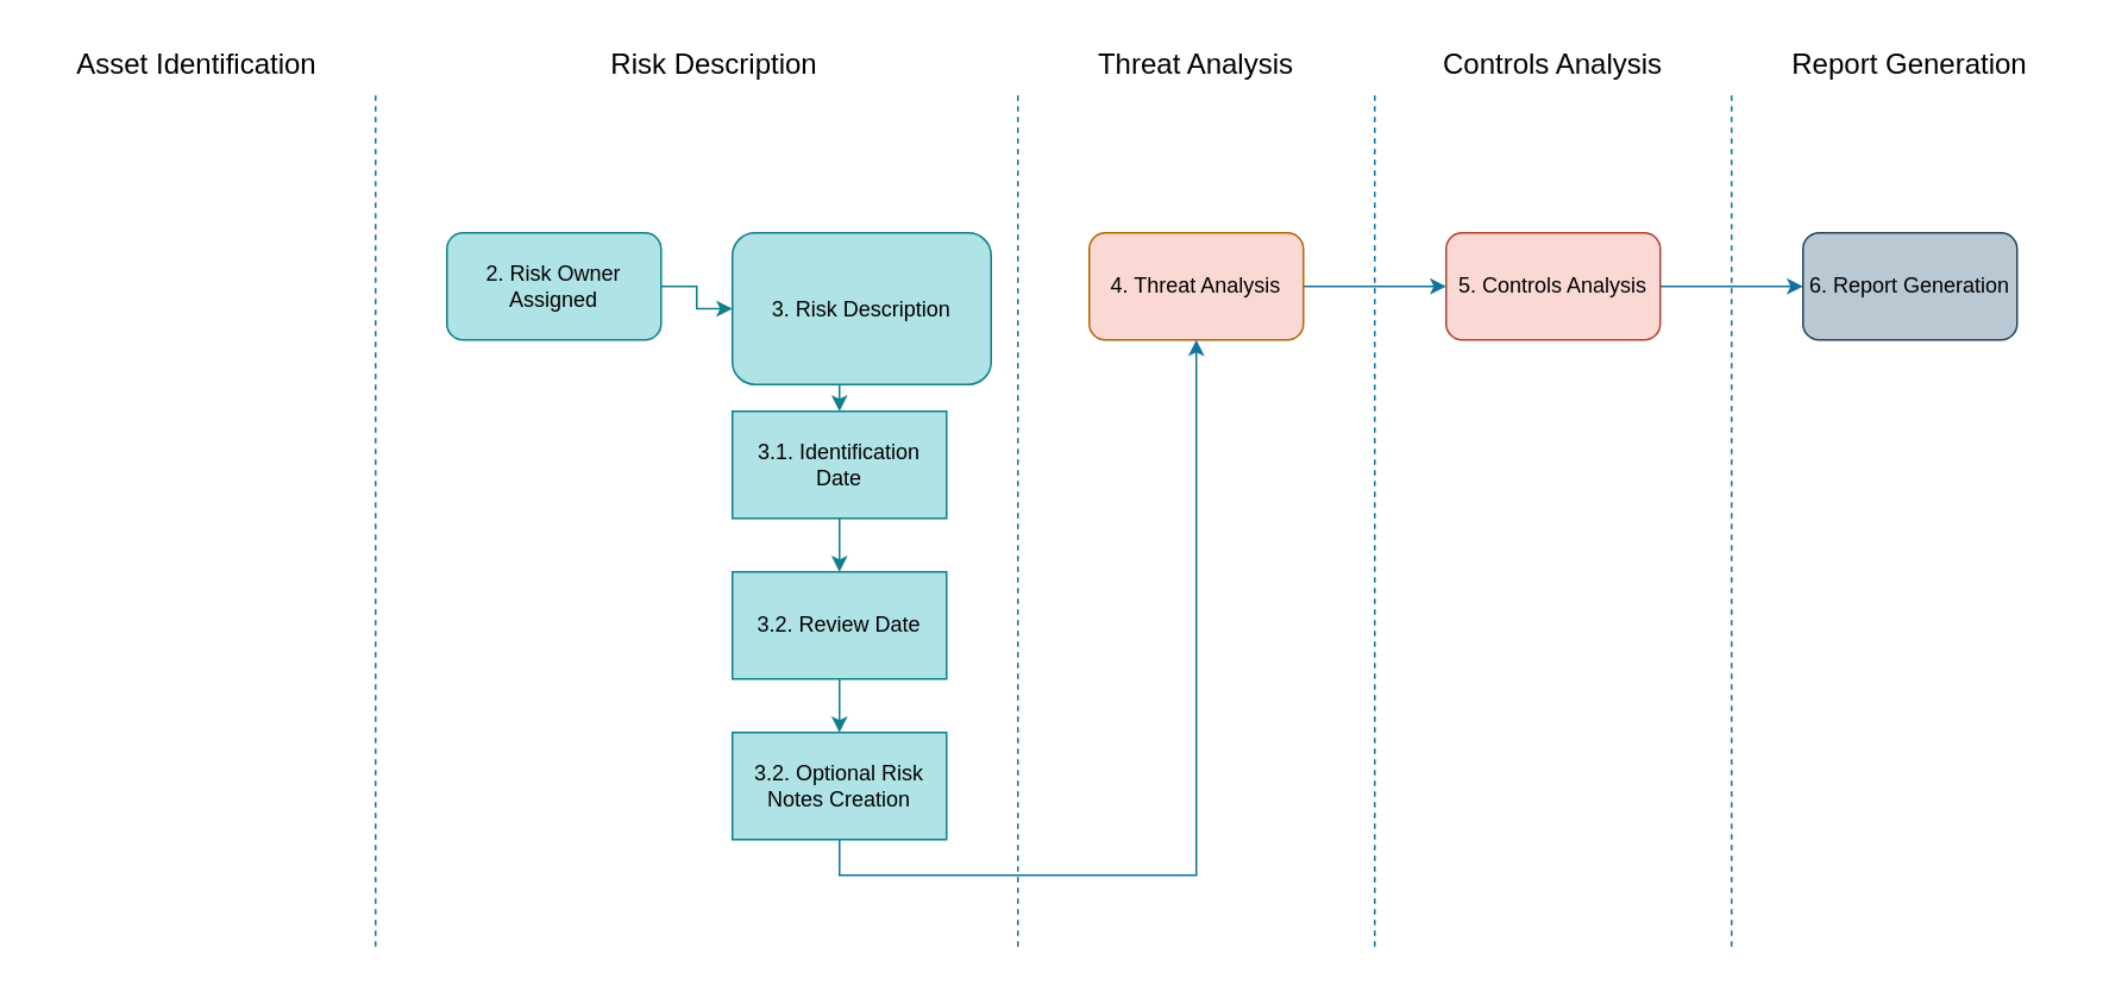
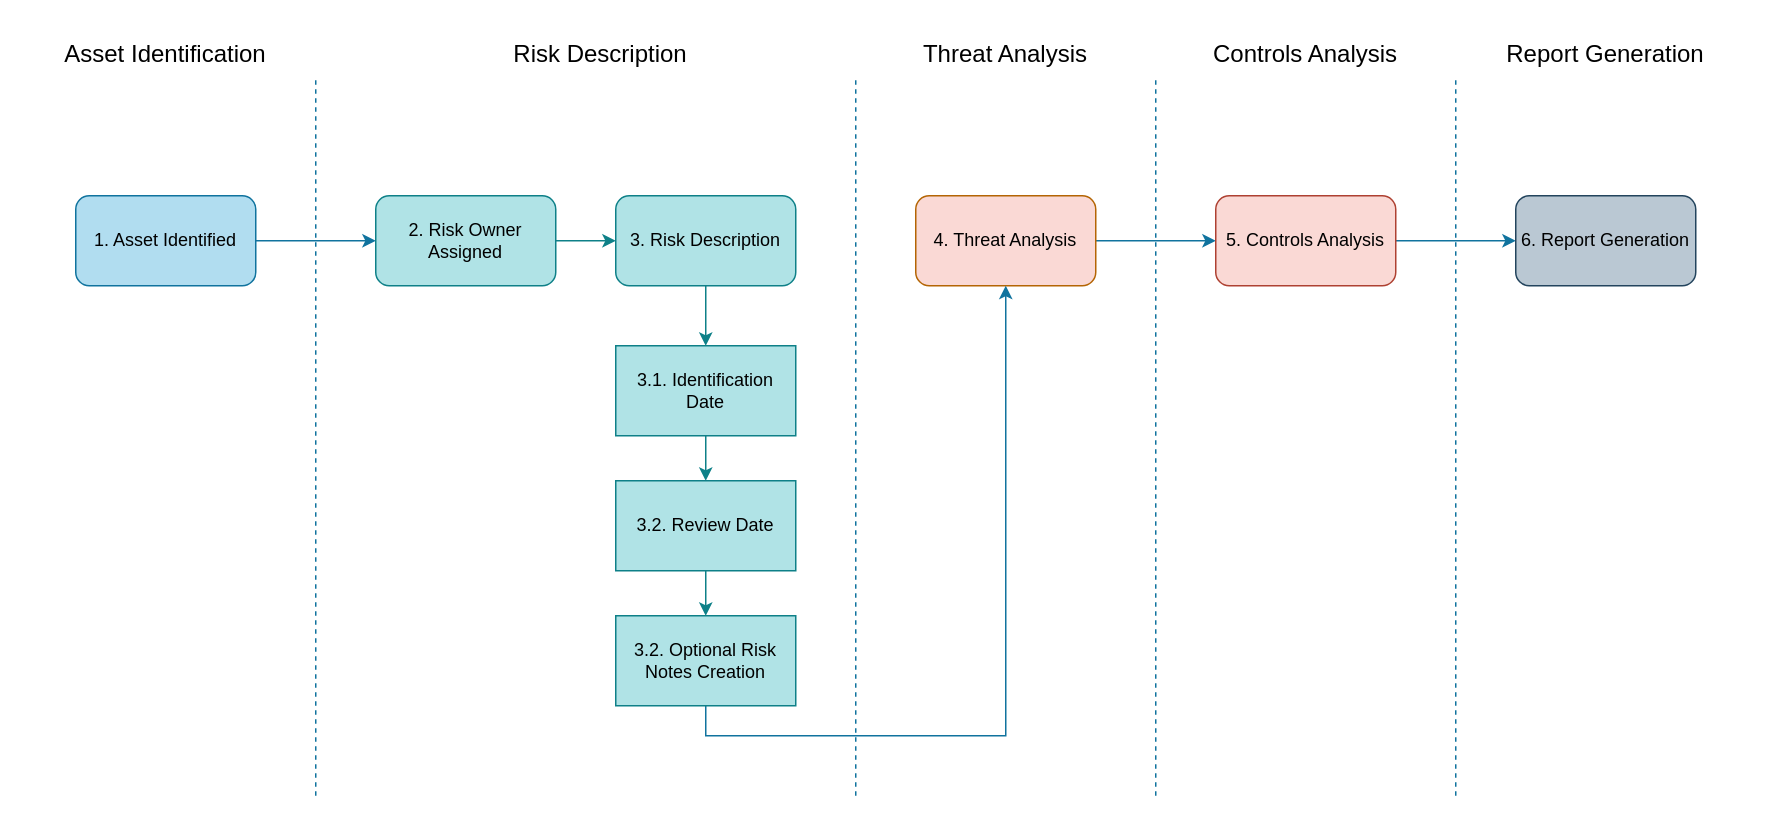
+ <mxCell id="3" value="1. Asset Identified" style="rounded=1;whiteSpace=wrap;html=1;fillColor=#b1ddf0;strokeColor=#10739e;" vertex="1" parent="1"><mxGeometry x="50" y="130" width="120" height="60" as="geometry" /></mxCell>
+ <mxCell id="2" style="edgeStyle=orthogonalEdgeStyle;rounded=0;orthogonalLoop=1;jettySize=auto;html=1;exitX=1;exitY=0.5;exitDx=0;exitDy=0;entryX=0;entryY=0.5;entryDx=0;entryDy=0;fillColor=#b1ddf0;strokeColor=#10739e;" edge="1" parent="1" source="3" target="5"><mxGeometry relative="1" as="geometry" /></mxCell>
- <mxCell id="7" value="3. Risk Description" style="rounded=1;whiteSpace=wrap;html=1;fillColor=#b0e3e6;strokeColor=#0e8088;" vertex="1" parent="1"><mxGeometry x="410" y="130" width="145" height="85" as="geometry" /></mxCell>
+ <mxCell id="7" value="3. Risk Description" style="rounded=1;whiteSpace=wrap;html=1;fillColor=#b0e3e6;strokeColor=#0e8088;" vertex="1" parent="1"><mxGeometry x="410" y="130" width="120" height="60" as="geometry" /></mxCell>
